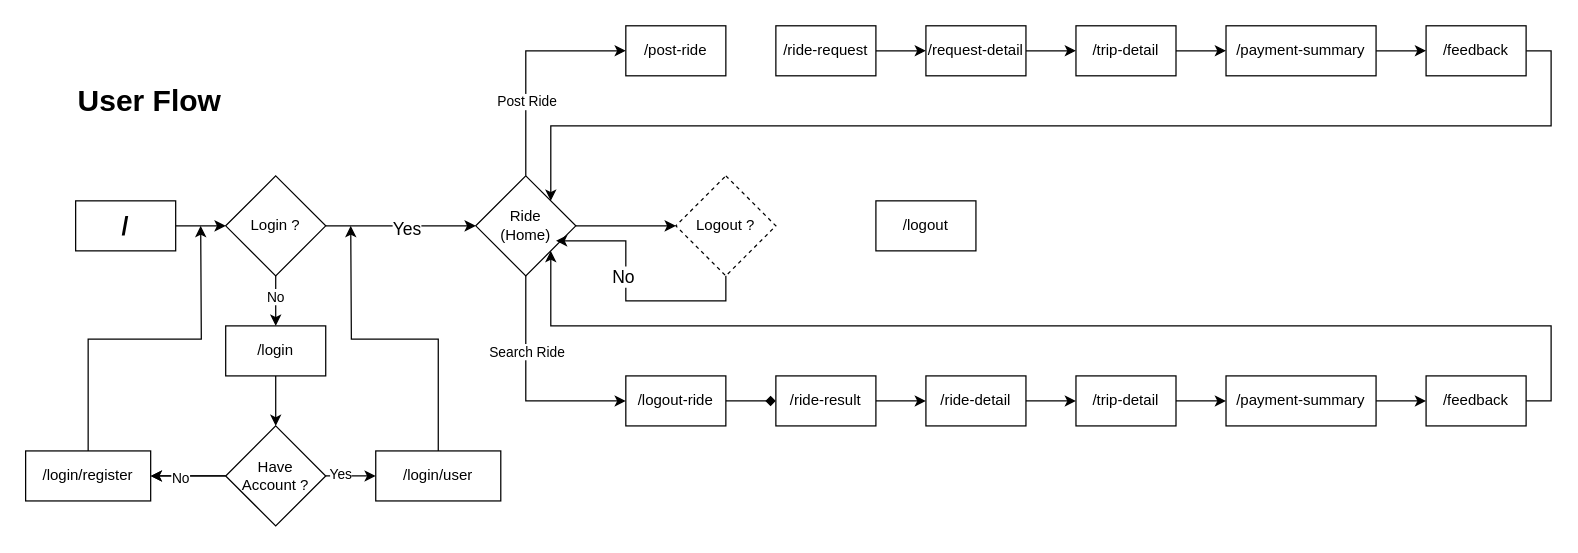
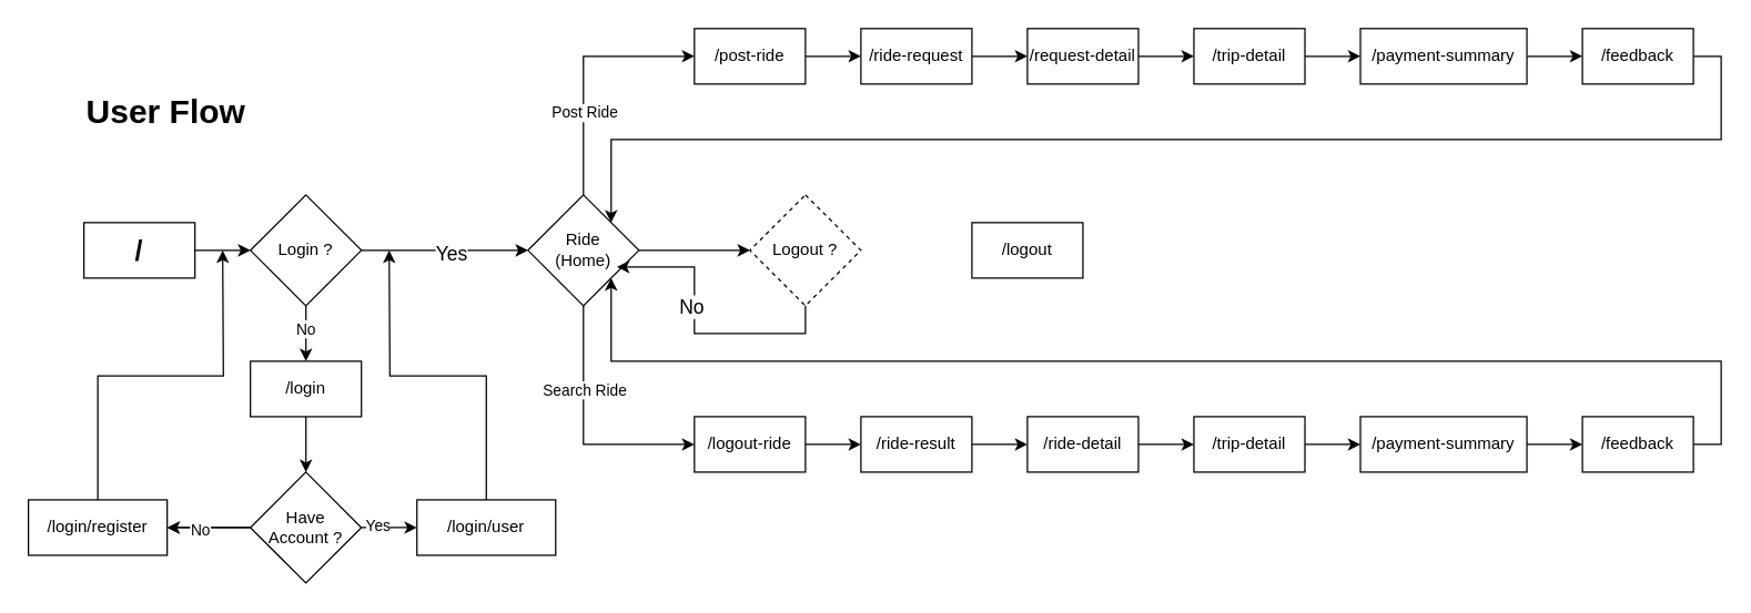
+ <mxCell id="28" style="edgeStyle=orthogonalEdgeStyle;rounded=0;orthogonalLoop=1;jettySize=auto;html=1;exitX=1;exitY=0.5;exitDx=0;exitDy=0;entryX=0;entryY=0.5;entryDx=0;entryDy=0;" edge="1" parent="1" source="29" target="43"><mxGeometry relative="1" as="geometry" /></mxCell>
- <mxCell id="30" style="edgeStyle=orthogonalEdgeStyle;rounded=0;orthogonalLoop=1;jettySize=auto;html=1;exitX=1;exitY=0.5;exitDx=0;exitDy=0;entryX=0;entryY=0.5;entryDx=0;entryDy=0;endArrow=diamond;" edge="1" parent="1" source="31" target="33"><mxGeometry relative="1" as="geometry" /></mxCell>
+ <mxCell id="30" style="edgeStyle=orthogonalEdgeStyle;rounded=0;orthogonalLoop=1;jettySize=auto;html=1;exitX=1;exitY=0.5;exitDx=0;exitDy=0;entryX=0;entryY=0.5;entryDx=0;entryDy=0;" edge="1" parent="1" source="31" target="33"><mxGeometry relative="1" as="geometry" /></mxCell>
